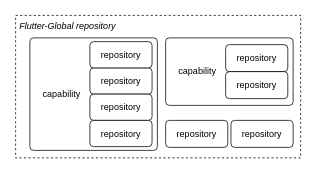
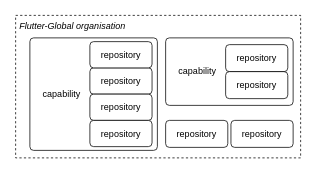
- <mxCell id="2" value="&lt;i&gt;&amp;nbsp;Flutter-Global repository&lt;/i&gt;" style="rounded=0;whiteSpace=wrap;html=1;dashed=1;fillColor=none;align=left;verticalAlign=top;" vertex="1" parent="1"><mxGeometry x="20" y="20" width="380" height="190" as="geometry" /></mxCell>
+ <mxCell id="2" value="&lt;i&gt;&amp;nbsp;Flutter-Global organisation&lt;/i&gt;" style="rounded=0;whiteSpace=wrap;html=1;dashed=1;fillColor=none;align=left;verticalAlign=top;" vertex="1" parent="1"><mxGeometry x="20" y="20" width="380" height="190" as="geometry" /></mxCell>
